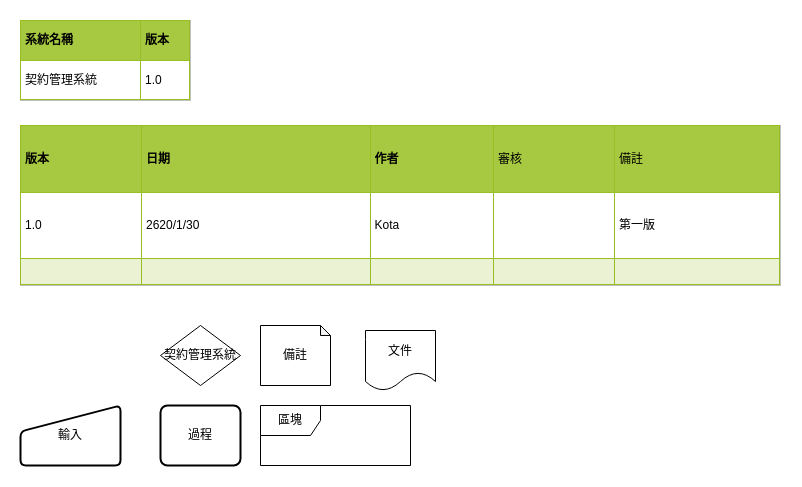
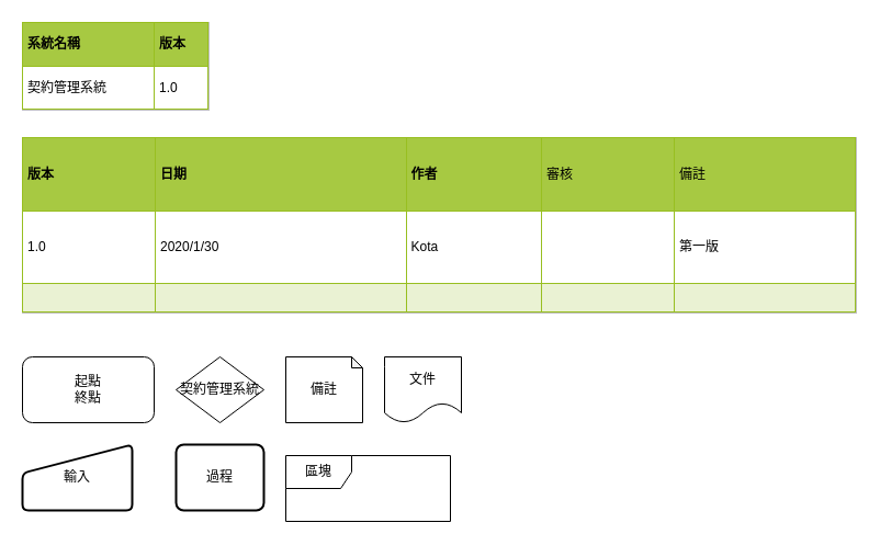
- <mxCell id="2" value="&lt;table border=&quot;1&quot; width=&quot;100%&quot; cellpadding=&quot;4&quot; style=&quot;width: 100% ; height: 100% ; border-collapse: collapse&quot;&gt;&lt;tbody&gt;&lt;tr style=&quot;background-color: #a7c942 ; color: #ffffff ; border: 1px solid #98bf21&quot;&gt;&lt;th align=&quot;left&quot;&gt;&lt;font color=&quot;#000000&quot;&gt;版本&lt;/font&gt;&lt;/th&gt;&lt;th align=&quot;left&quot;&gt;&lt;font color=&quot;#000000&quot;&gt;日期&lt;/font&gt;&lt;/th&gt;&lt;th align=&quot;left&quot;&gt;&lt;font color=&quot;#000000&quot;&gt;作者&lt;/font&gt;&lt;/th&gt;&lt;td&gt;&lt;font color=&quot;#000000&quot;&gt;審核&lt;/font&gt;&lt;/td&gt;&lt;td&gt;&lt;font color=&quot;#000000&quot;&gt;備註&lt;/font&gt;&lt;/td&gt;&lt;/tr&gt;&lt;tr style=&quot;border: 1px solid #98bf21&quot;&gt;&lt;td&gt;&lt;font color=&quot;#000000&quot;&gt;1.0&lt;/font&gt;&lt;/td&gt;&lt;td&gt;&lt;font color=&quot;#000000&quot;&gt;2620/1/30&lt;/font&gt;&lt;/td&gt;&lt;td&gt;&lt;font color=&quot;#000000&quot;&gt;Kota&lt;/font&gt;&lt;/td&gt;&lt;td&gt;&lt;font color=&quot;#000000&quot;&gt;&lt;br&gt;&lt;/font&gt;&lt;/td&gt;&lt;td&gt;&lt;font color=&quot;#000000&quot;&gt;第一版&lt;/font&gt;&lt;/td&gt;&lt;/tr&gt;&lt;tr style=&quot;background-color: #eaf2d3 ; border: 1px solid #98bf21&quot;&gt;&lt;td&gt;&lt;/td&gt;&lt;td&gt;&lt;/td&gt;&lt;td&gt;&lt;/td&gt;&lt;td&gt;&lt;/td&gt;&lt;td&gt;&lt;/td&gt;&lt;/tr&gt;&lt;/tbody&gt;&lt;/table&gt;" style="text;html=1;strokeColor=#c0c0c0;fillColor=#ffffff;overflow=fill;rounded=0;" parent="1" vertex="1"><mxGeometry x="20" y="125" width="760" height="160" as="geometry" /></mxCell>
+ <mxCell id="2" value="&lt;table border=&quot;1&quot; width=&quot;100%&quot; cellpadding=&quot;4&quot; style=&quot;width: 100% ; height: 100% ; border-collapse: collapse&quot;&gt;&lt;tbody&gt;&lt;tr style=&quot;background-color: #a7c942 ; color: #ffffff ; border: 1px solid #98bf21&quot;&gt;&lt;th align=&quot;left&quot;&gt;&lt;font color=&quot;#000000&quot;&gt;版本&lt;/font&gt;&lt;/th&gt;&lt;th align=&quot;left&quot;&gt;&lt;font color=&quot;#000000&quot;&gt;日期&lt;/font&gt;&lt;/th&gt;&lt;th align=&quot;left&quot;&gt;&lt;font color=&quot;#000000&quot;&gt;作者&lt;/font&gt;&lt;/th&gt;&lt;td&gt;&lt;font color=&quot;#000000&quot;&gt;審核&lt;/font&gt;&lt;/td&gt;&lt;td&gt;&lt;font color=&quot;#000000&quot;&gt;備註&lt;/font&gt;&lt;/td&gt;&lt;/tr&gt;&lt;tr style=&quot;border: 1px solid #98bf21&quot;&gt;&lt;td&gt;&lt;font color=&quot;#000000&quot;&gt;1.0&lt;/font&gt;&lt;/td&gt;&lt;td&gt;&lt;font color=&quot;#000000&quot;&gt;2020/1/30&lt;/font&gt;&lt;/td&gt;&lt;td&gt;&lt;font color=&quot;#000000&quot;&gt;Kota&lt;/font&gt;&lt;/td&gt;&lt;td&gt;&lt;font color=&quot;#000000&quot;&gt;&lt;br&gt;&lt;/font&gt;&lt;/td&gt;&lt;td&gt;&lt;font color=&quot;#000000&quot;&gt;第一版&lt;/font&gt;&lt;/td&gt;&lt;/tr&gt;&lt;tr style=&quot;background-color: #eaf2d3 ; border: 1px solid #98bf21&quot;&gt;&lt;td&gt;&lt;/td&gt;&lt;td&gt;&lt;/td&gt;&lt;td&gt;&lt;/td&gt;&lt;td&gt;&lt;/td&gt;&lt;td&gt;&lt;/td&gt;&lt;/tr&gt;&lt;/tbody&gt;&lt;/table&gt;" style="text;html=1;strokeColor=#c0c0c0;fillColor=#ffffff;overflow=fill;rounded=0;" parent="1" vertex="1"><mxGeometry x="20" y="125" width="760" height="160" as="geometry" /></mxCell>
+ <mxCell id="3" value="起點&lt;br&gt;終點" style="rounded=1;whiteSpace=wrap;html=1;" parent="1" vertex="1"><mxGeometry x="20" y="325" width="120" height="60" as="geometry" /></mxCell>
- <mxCell id="6" value="文件" style="shape=document;whiteSpace=wrap;html=1;boundedLbl=1;" parent="1" vertex="1"><mxGeometry x="365" y="330" width="70" height="60" as="geometry" /></mxCell>
+ <mxCell id="6" value="文件" style="shape=document;whiteSpace=wrap;html=1;boundedLbl=1;" parent="1" vertex="1"><mxGeometry x="350" y="325" width="70" height="60" as="geometry" /></mxCell>
- <mxCell id="9" value="區塊" style="shape=umlFrame;whiteSpace=wrap;html=1;" parent="1" vertex="1"><mxGeometry x="260" y="405" width="150" height="60" as="geometry" /></mxCell>
+ <mxCell id="9" value="區塊" style="shape=umlFrame;whiteSpace=wrap;html=1;" parent="1" vertex="1"><mxGeometry x="260" y="415" width="150" height="60" as="geometry" /></mxCell>
